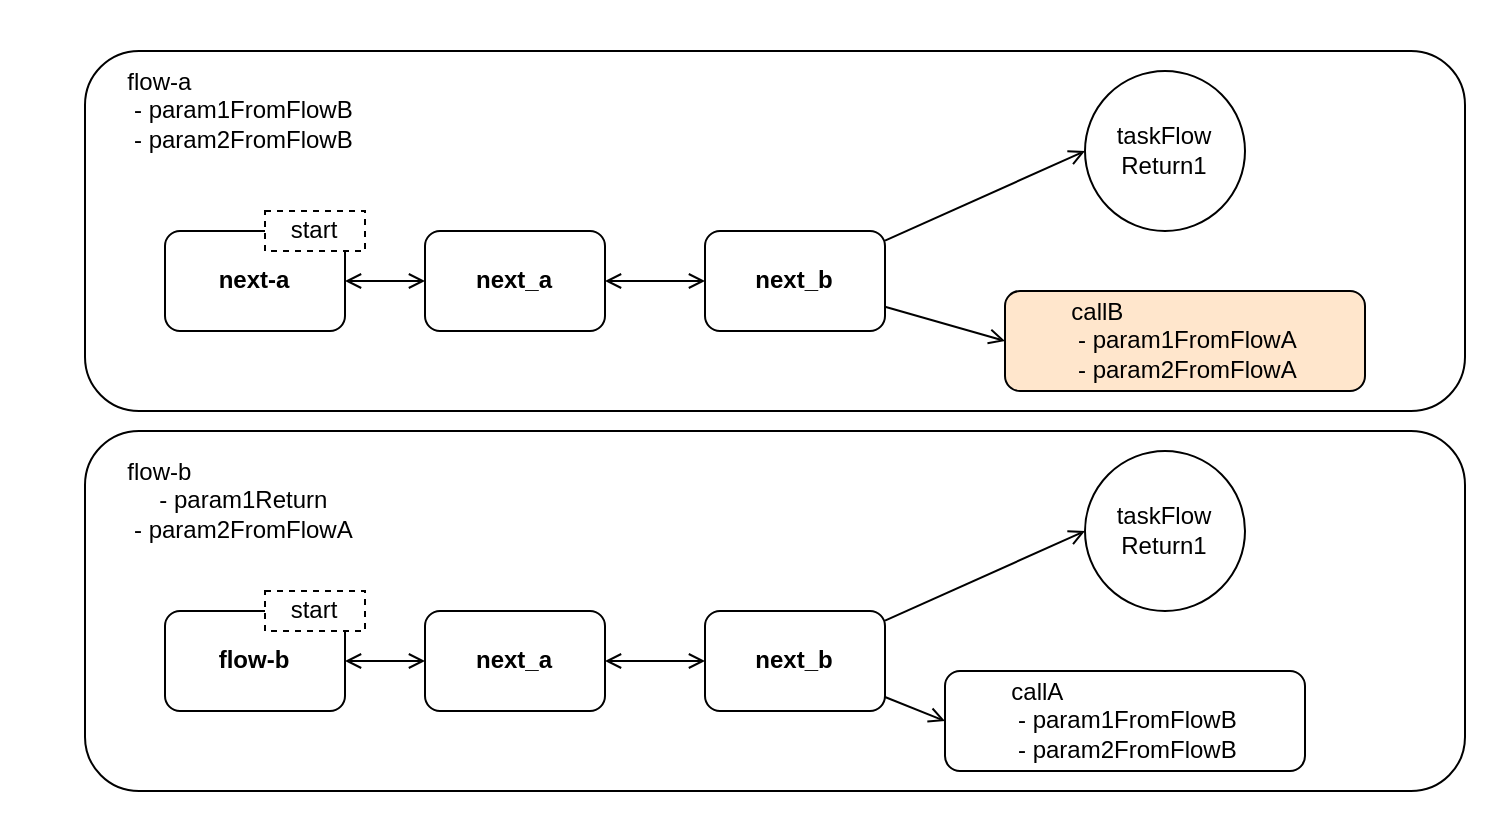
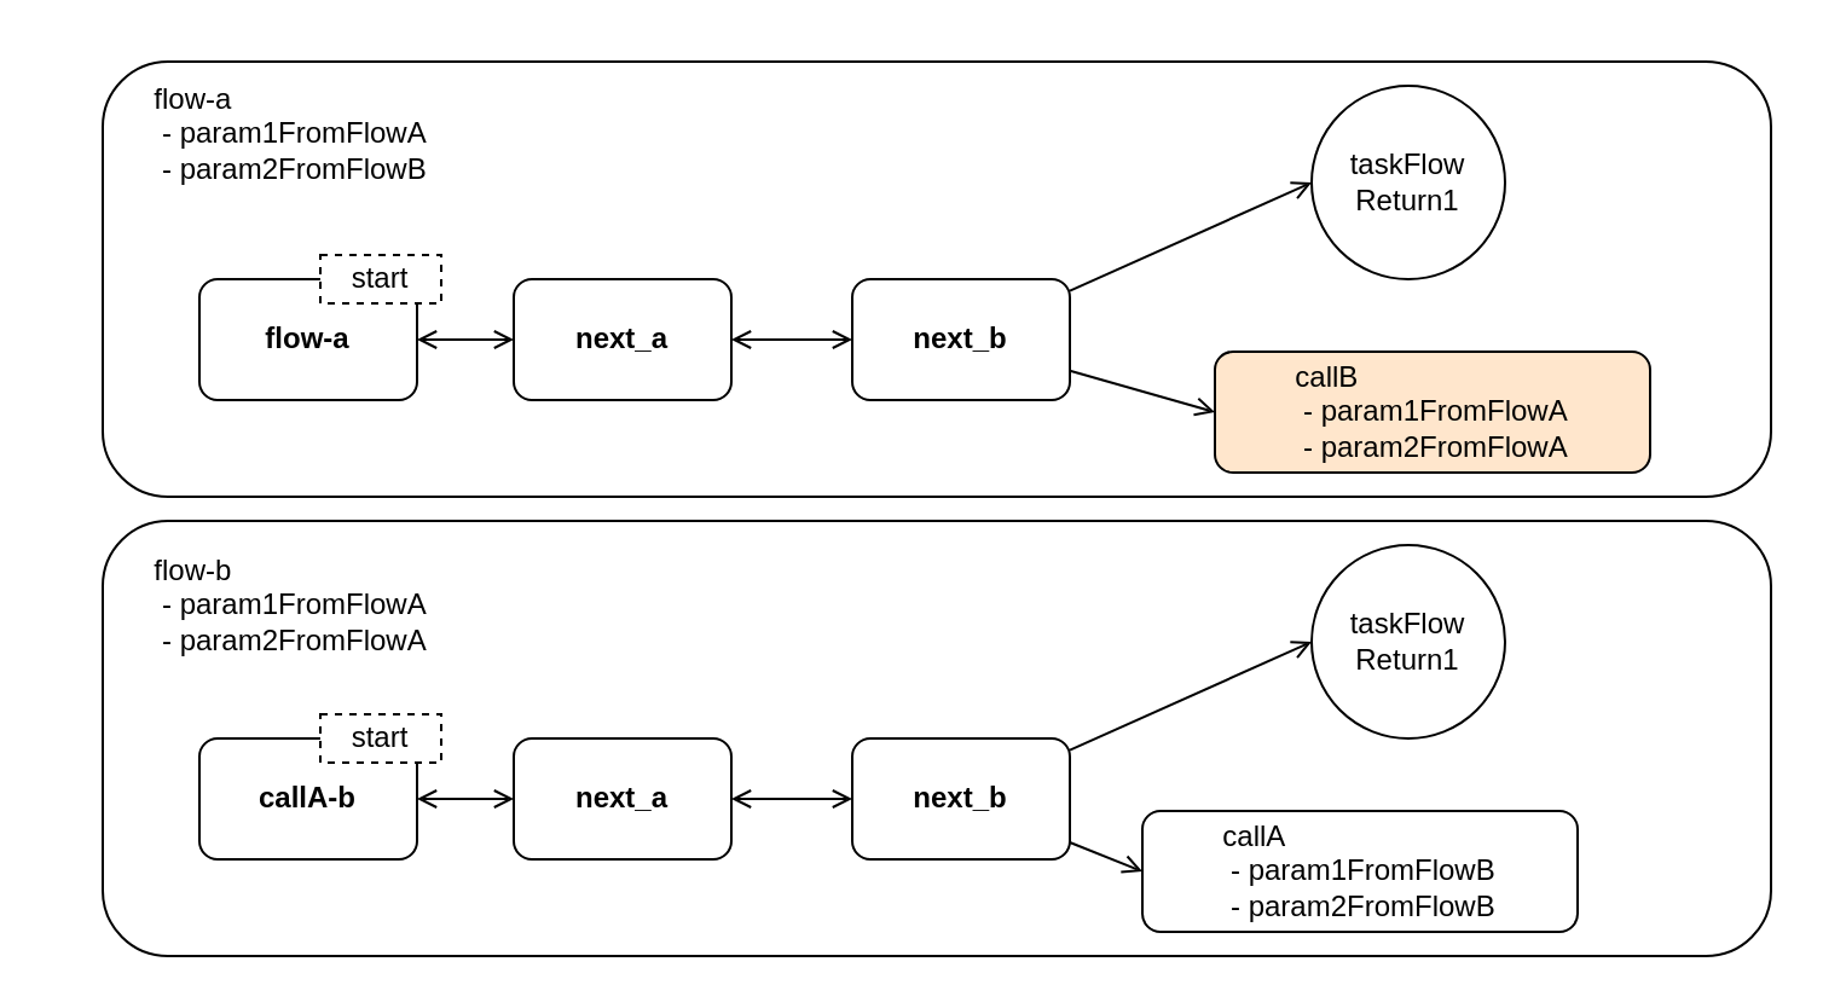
- <mxCell id="10" value="&lt;div&gt;&lt;div style=&quot;text-align: left&quot;&gt;flow-a&lt;/div&gt;&lt;/div&gt;&lt;span style=&quot;text-align: left&quot;&gt;&amp;nbsp;- param1FromFlowB&lt;/span&gt;&lt;br&gt;&lt;div&gt;&lt;div style=&quot;text-align: left&quot;&gt;&amp;nbsp;- param2FromFlowB&lt;/div&gt;&lt;/div&gt;" style="text;html=1;strokeColor=none;fillColor=none;align=center;verticalAlign=middle;whiteSpace=wrap;rounded=0;" vertex="1" parent="1"><mxGeometry x="20" y="20" width="200" height="70" as="geometry" /></mxCell>
+ <mxCell id="10" value="&lt;div&gt;&lt;div style=&quot;text-align: left&quot;&gt;flow-a&lt;/div&gt;&lt;/div&gt;&lt;span style=&quot;text-align: left&quot;&gt;&amp;nbsp;- param1FromFlowA&lt;/span&gt;&lt;br&gt;&lt;div&gt;&lt;div style=&quot;text-align: left&quot;&gt;&amp;nbsp;- param2FromFlowB&lt;/div&gt;&lt;/div&gt;" style="text;html=1;strokeColor=none;fillColor=none;align=center;verticalAlign=middle;whiteSpace=wrap;rounded=0;" vertex="1" parent="1"><mxGeometry x="20" y="20" width="200" height="70" as="geometry" /></mxCell>
- <mxCell id="4" value="next-a" style="rounded=1;whiteSpace=wrap;html=1;fontStyle=1" vertex="1" parent="1"><mxGeometry x="82" y="115" width="90" height="50" as="geometry" /></mxCell>
+ <mxCell id="4" value="flow-a" style="rounded=1;whiteSpace=wrap;html=1;fontStyle=1" vertex="1" parent="1"><mxGeometry x="82" y="115" width="90" height="50" as="geometry" /></mxCell>
- <mxCell id="25" value="&lt;div&gt;&lt;div style=&quot;text-align: left&quot;&gt;flow-b&lt;/div&gt;&lt;/div&gt;&lt;span style=&quot;text-align: left&quot;&gt;&amp;nbsp;- param1Return&lt;/span&gt;&lt;br&gt;&lt;div&gt;&lt;div style=&quot;text-align: left&quot;&gt;&amp;nbsp;- param2FromFlowA&lt;/div&gt;&lt;/div&gt;" style="text;html=1;strokeColor=none;fillColor=none;align=center;verticalAlign=middle;whiteSpace=wrap;rounded=0;" vertex="1" parent="1"><mxGeometry x="20" y="215" width="200" height="70" as="geometry" /></mxCell>
+ <mxCell id="25" value="&lt;div&gt;&lt;div style=&quot;text-align: left&quot;&gt;flow-b&lt;/div&gt;&lt;/div&gt;&lt;span style=&quot;text-align: left&quot;&gt;&amp;nbsp;- param1FromFlowA&lt;/span&gt;&lt;br&gt;&lt;div&gt;&lt;div style=&quot;text-align: left&quot;&gt;&amp;nbsp;- param2FromFlowA&lt;/div&gt;&lt;/div&gt;" style="text;html=1;strokeColor=none;fillColor=none;align=center;verticalAlign=middle;whiteSpace=wrap;rounded=0;" vertex="1" parent="1"><mxGeometry x="20" y="215" width="200" height="70" as="geometry" /></mxCell>
- <mxCell id="16" value="flow-b" style="rounded=1;whiteSpace=wrap;html=1;fontStyle=1" vertex="1" parent="1"><mxGeometry x="82" y="305" width="90" height="50" as="geometry" /></mxCell>
+ <mxCell id="16" value="callA-b" style="rounded=1;whiteSpace=wrap;html=1;fontStyle=1" vertex="1" parent="1"><mxGeometry x="82" y="305" width="90" height="50" as="geometry" /></mxCell>
